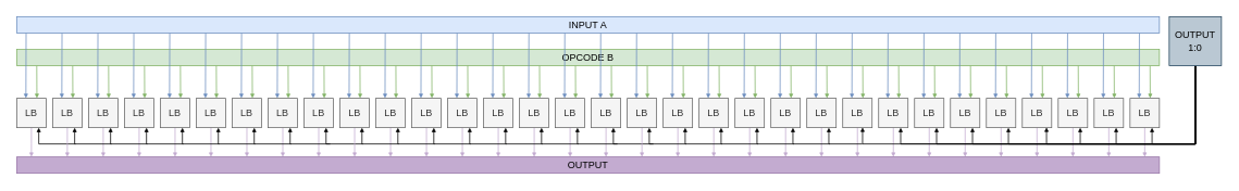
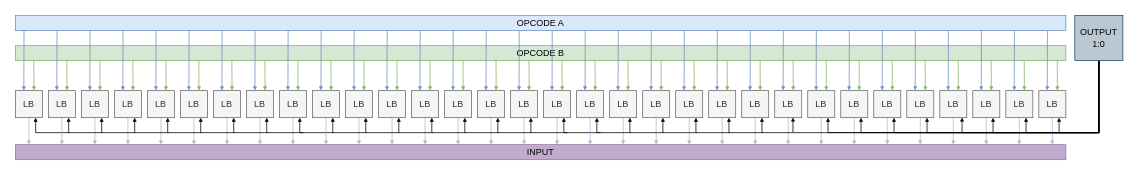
- <mxCell id="2" value="INPUT A" style="rounded=0;whiteSpace=wrap;html=1;fillColor=#dae8fc;strokeColor=#6c8ebf;" parent="1" vertex="1"><mxGeometry x="20" y="20" width="1400" height="20" as="geometry" /></mxCell>
+ <mxCell id="2" value="OPCODE A" style="rounded=0;whiteSpace=wrap;html=1;fillColor=#dae8fc;strokeColor=#6c8ebf;" parent="1" vertex="1"><mxGeometry x="20" y="20" width="1400" height="20" as="geometry" /></mxCell>
- <mxCell id="6" value="OUTPUT" style="rounded=0;whiteSpace=wrap;html=1;strokeColor=#9673a6;fillColor=#C3ABD0;" parent="1" vertex="1"><mxGeometry x="20" y="192" width="1400" height="20" as="geometry" /></mxCell>
+ <mxCell id="6" value="INPUT" style="rounded=0;whiteSpace=wrap;html=1;strokeColor=#9673a6;fillColor=#C3ABD0;" parent="1" vertex="1"><mxGeometry x="20" y="192" width="1400" height="20" as="geometry" /></mxCell>
